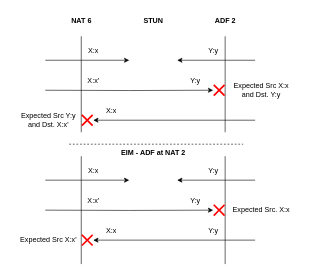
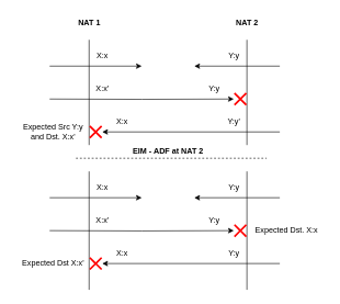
- <mxCell id="6" value="NAT 6" style="text;html=1;align=center;verticalAlign=middle;resizable=0;points=[];autosize=1;strokeColor=none;fillColor=none;fontStyle=1" vertex="1" parent="1"><mxGeometry x="105" y="20" width="60" height="30" as="geometry" /></mxCell>
+ <mxCell id="6" value="NAT 1" style="text;html=1;align=center;verticalAlign=middle;resizable=0;points=[];autosize=1;strokeColor=none;fillColor=none;fontStyle=1" vertex="1" parent="1"><mxGeometry x="105" y="20" width="60" height="30" as="geometry" /></mxCell>
- <mxCell id="7" value="STUN" style="text;html=1;align=center;verticalAlign=middle;resizable=0;points=[];autosize=1;strokeColor=none;fillColor=none;fontStyle=1" vertex="1" parent="1"><mxGeometry x="225" y="20" width="60" height="30" as="geometry" /></mxCell>
- <mxCell id="9" value="ADF 2" style="text;html=1;align=center;verticalAlign=middle;resizable=0;points=[];autosize=1;strokeColor=none;fillColor=none;fontStyle=1" vertex="1" parent="1"><mxGeometry x="345" y="20" width="60" height="30" as="geometry" /></mxCell>
+ <mxCell id="9" value="NAT 2" style="text;html=1;align=center;verticalAlign=middle;resizable=0;points=[];autosize=1;strokeColor=none;fillColor=none;fontStyle=1" vertex="1" parent="1"><mxGeometry x="345" y="20" width="60" height="30" as="geometry" /></mxCell>
- <mxCell id="15" value="Expected Src X:x&lt;div&gt;and Dst. Y:y&lt;/div&gt;" style="text;html=1;align=center;verticalAlign=middle;resizable=0;points=[];autosize=1;strokeColor=none;fillColor=none;" vertex="1" parent="1"><mxGeometry x="375" y="130" width="120" height="40" as="geometry" /></mxCell>
+ <mxCell id="17" value="Y:y'" style="text;html=1;align=center;verticalAlign=middle;resizable=0;points=[];autosize=1;strokeColor=none;fillColor=none;" vertex="1" parent="1"><mxGeometry x="335" y="170" width="40" height="30" as="geometry" /></mxCell>
- <mxCell id="34" value="EIM - ADF at NAT 2" style="text;html=1;align=center;verticalAlign=middle;resizable=0;points=[];autosize=1;strokeColor=none;fillColor=none;fontStyle=1" vertex="1" parent="1"><mxGeometry x="190" y="240" width="130" height="30" as="geometry" /></mxCell>
+ <mxCell id="34" value="EIM - ADF at NAT 2" style="text;html=1;align=center;verticalAlign=middle;resizable=0;points=[];autosize=1;strokeColor=none;fillColor=none;fontStyle=1" vertex="1" parent="1"><mxGeometry x="190" y="215" width="130" height="30" as="geometry" /></mxCell>
- <mxCell id="29" value="Expected Src. X:x" style="text;html=1;align=center;verticalAlign=middle;resizable=0;points=[];autosize=1;strokeColor=none;fillColor=none;" vertex="1" parent="1"><mxGeometry x="375" y="335" width="120" height="30" as="geometry" /></mxCell>
+ <mxCell id="29" value="Expected Dst. X:x" style="text;html=1;align=center;verticalAlign=middle;resizable=0;points=[];autosize=1;strokeColor=none;fillColor=none;" vertex="1" parent="1"><mxGeometry x="375" y="335" width="120" height="30" as="geometry" /></mxCell>
- <mxCell id="32" value="Expected Src X:x'" style="text;html=1;align=center;verticalAlign=middle;resizable=0;points=[];autosize=1;strokeColor=none;fillColor=none;" vertex="1" parent="1"><mxGeometry x="20" y="385" width="120" height="30" as="geometry" /></mxCell>
+ <mxCell id="32" value="Expected Dst X:x'" style="text;html=1;align=center;verticalAlign=middle;resizable=0;points=[];autosize=1;strokeColor=none;fillColor=none;" vertex="1" parent="1"><mxGeometry x="20" y="385" width="120" height="30" as="geometry" /></mxCell>
